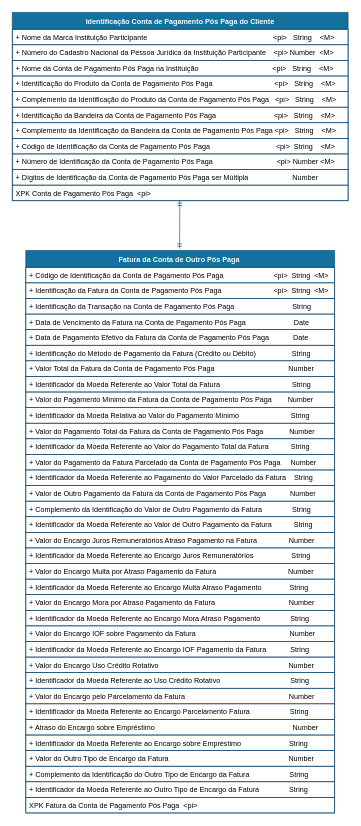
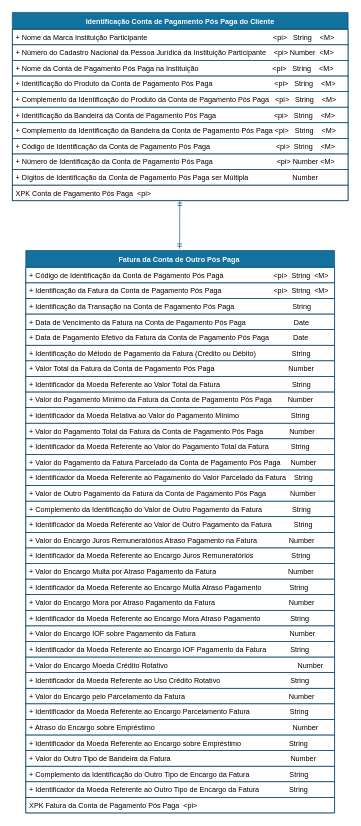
- <mxCell id="28" value="+ Valor do Encargo Uso Crédito Rotativo                                                                 Number" style="text;fillColor=none;align=left;verticalAlign=top;spacingLeft=4;spacingRight=4;overflow=hidden;rotatable=0;points=[[0,0.5],[1,0.5]];portConstraint=eastwest;strokeColor=#003F66;" parent="2" vertex="1"><mxGeometry y="678" width="515" height="26" as="geometry" /></mxCell>
+ <mxCell id="28" value="+ Valor do Encargo Moeda Crédito Rotativo                                                                 Number" style="text;fillColor=none;align=left;verticalAlign=top;spacingLeft=4;spacingRight=4;overflow=hidden;rotatable=0;points=[[0,0.5],[1,0.5]];portConstraint=eastwest;strokeColor=#003F66;" parent="2" vertex="1"><mxGeometry y="678" width="515" height="26" as="geometry" /></mxCell>
- <mxCell id="34" value="+ Valor do Outro Tipo de Encargo da Fatura                                                            Number" style="text;fillColor=none;align=left;verticalAlign=top;spacingLeft=4;spacingRight=4;overflow=hidden;rotatable=0;points=[[0,0.5],[1,0.5]];portConstraint=eastwest;strokeColor=#003F66;" parent="2" vertex="1"><mxGeometry y="834" width="515" height="26" as="geometry" /></mxCell>
+ <mxCell id="34" value="+ Valor do Outro Tipo de Bandeira da Fatura                                                            Number" style="text;fillColor=none;align=left;verticalAlign=top;spacingLeft=4;spacingRight=4;overflow=hidden;rotatable=0;points=[[0,0.5],[1,0.5]];portConstraint=eastwest;strokeColor=#003F66;" parent="2" vertex="1"><mxGeometry y="834" width="515" height="26" as="geometry" /></mxCell>
